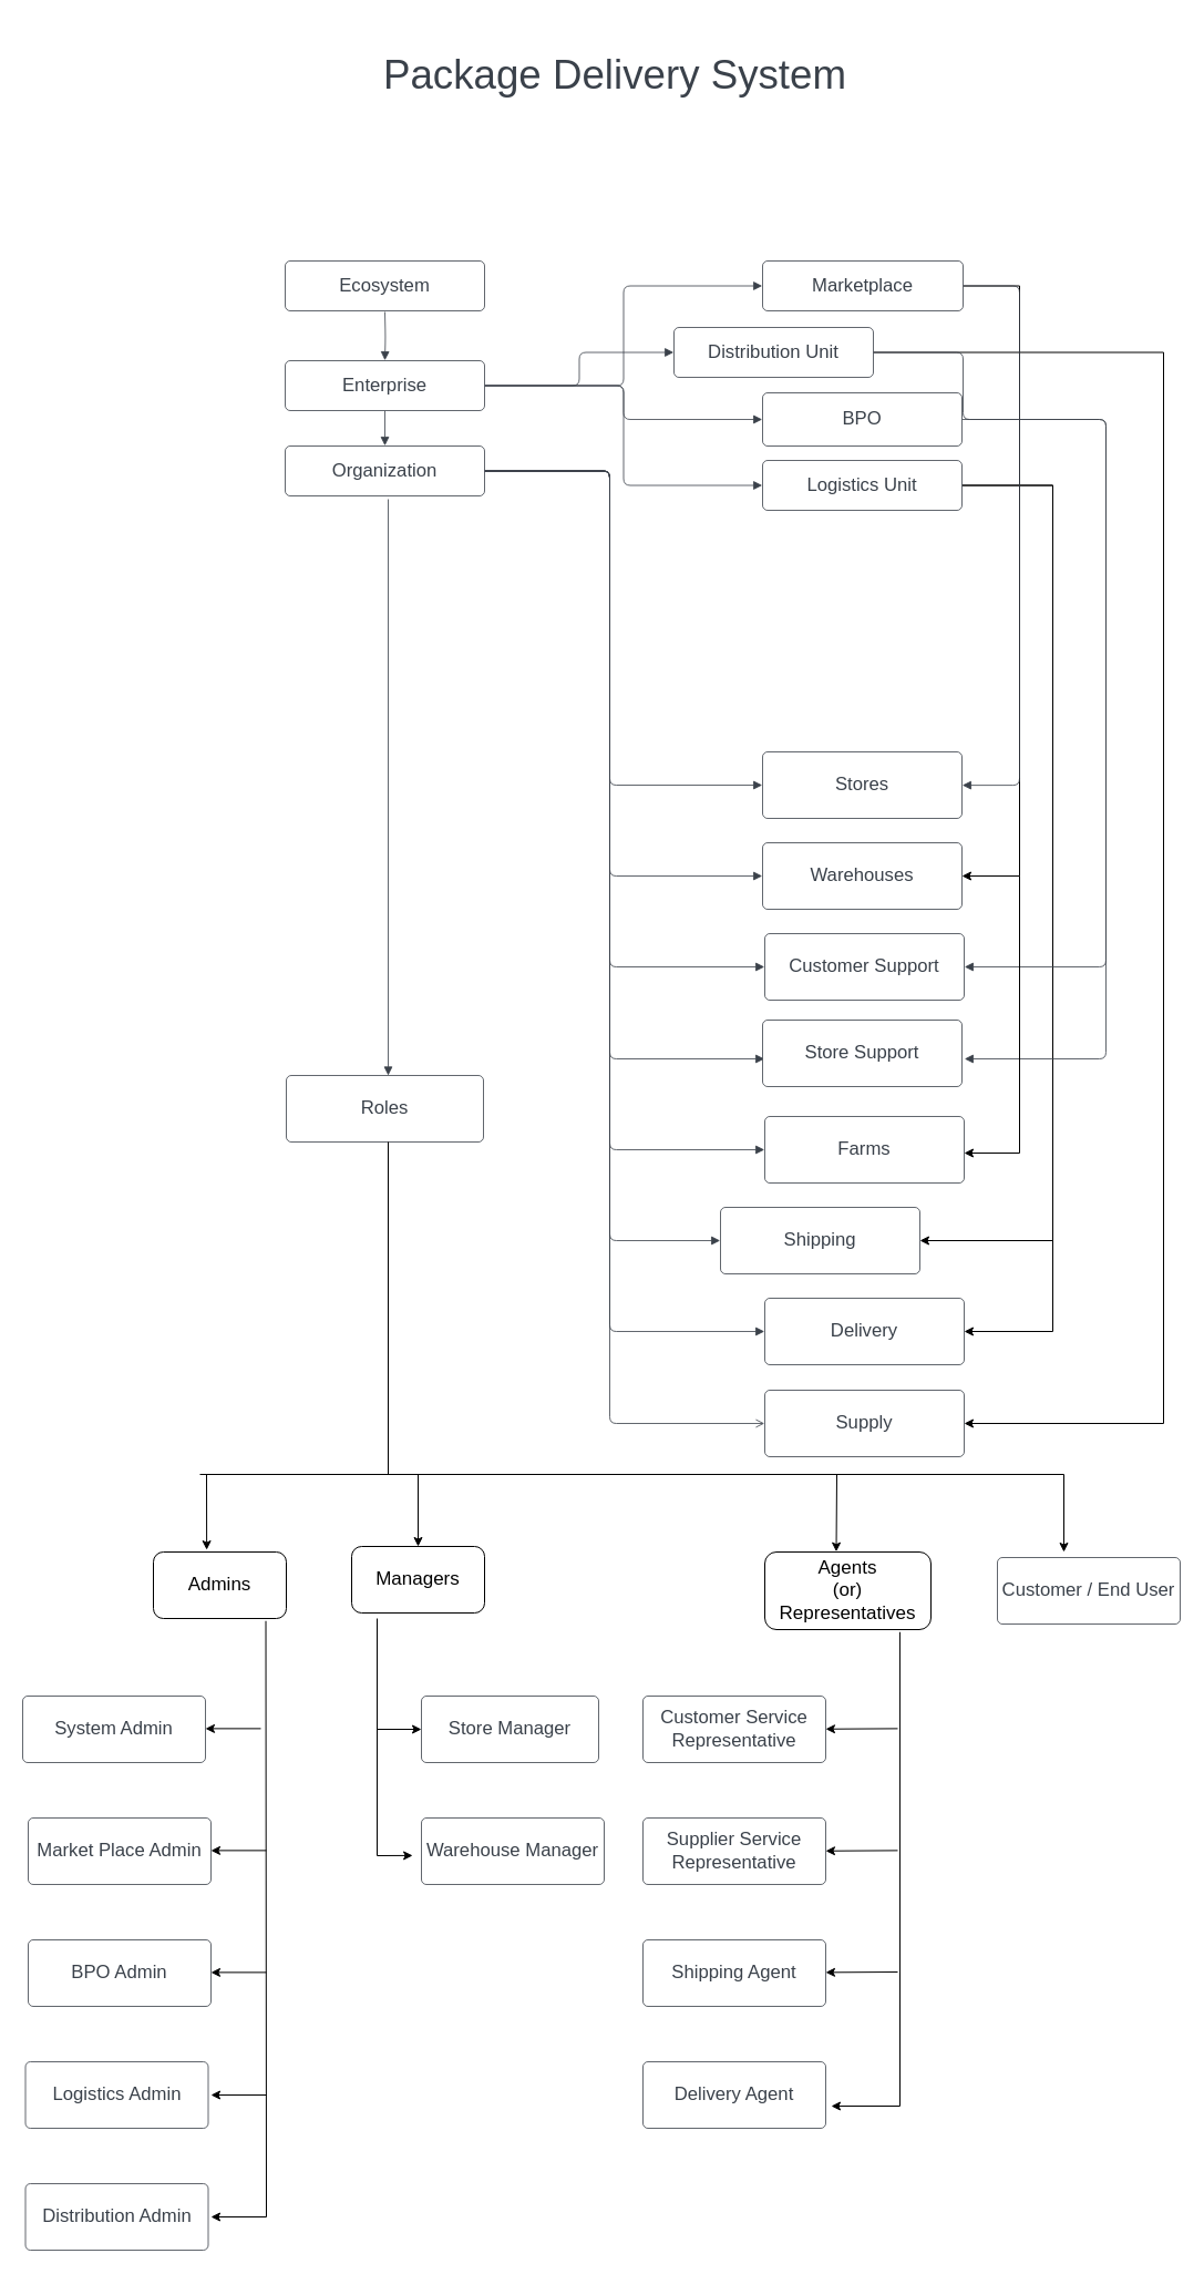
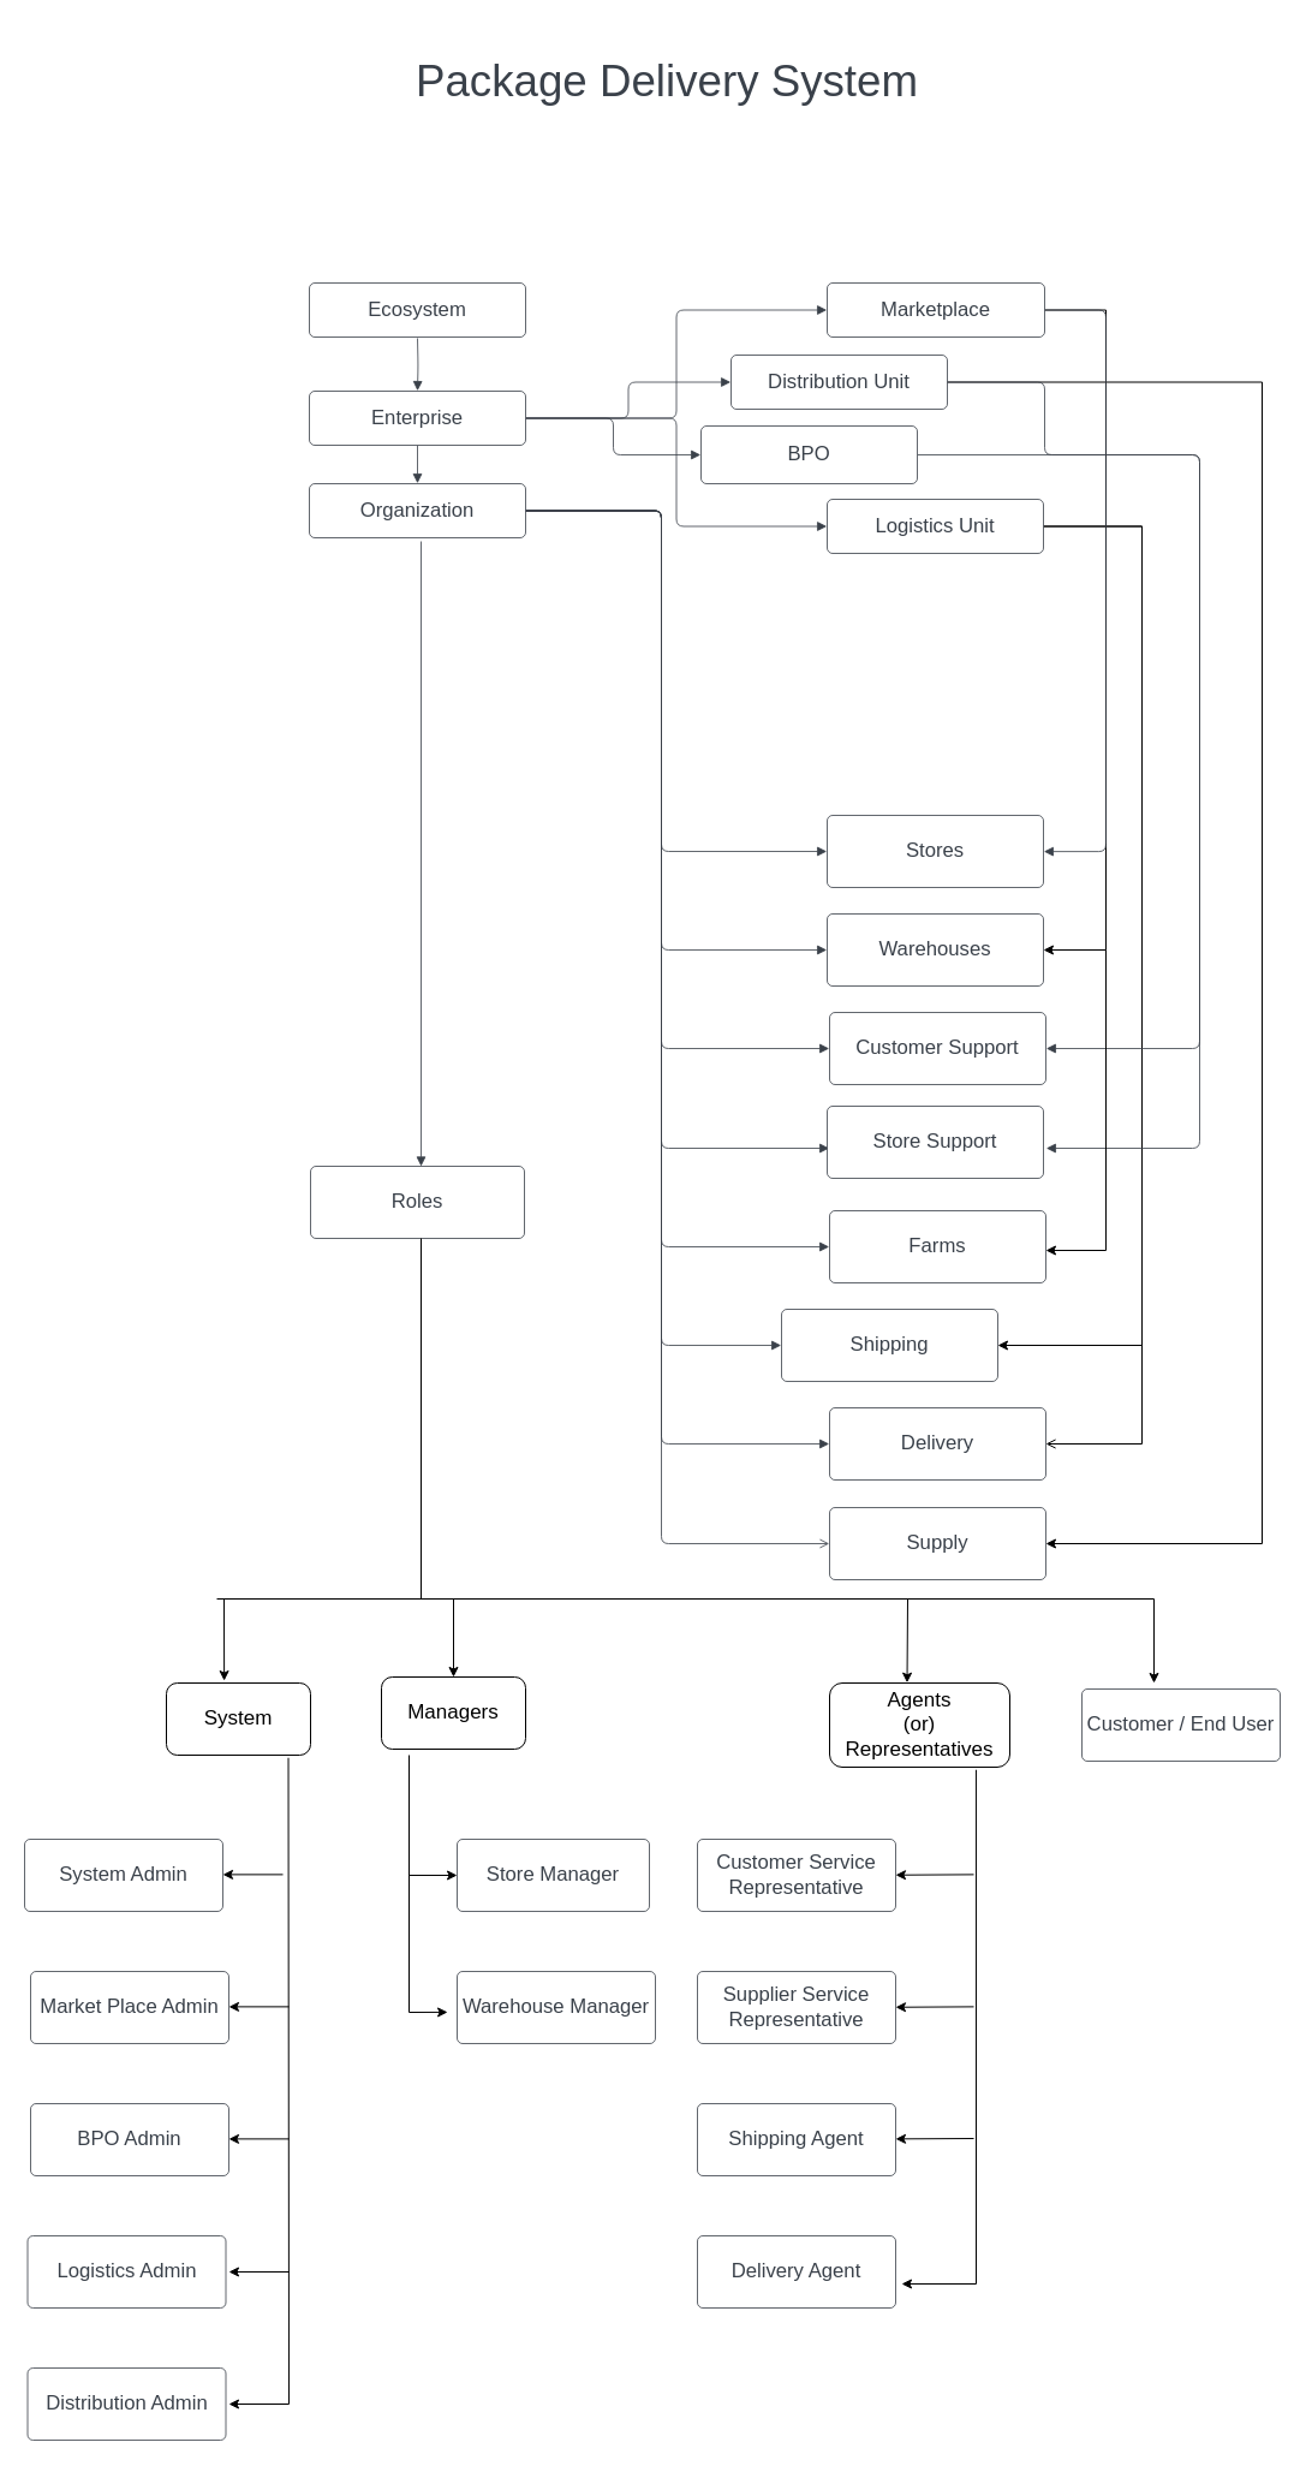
- <mxCell id="7" value="BPO" style="html=1;overflow=block;blockSpacing=1;whiteSpace=wrap;fontSize=16.7;fontColor=#3a414a;spacing=3.8;strokeColor=#3a414a;strokeOpacity=100;rounded=1;absoluteArcSize=1;arcSize=9;strokeWidth=0.8;" parent="1" vertex="1"><mxGeometry x="688" y="354" width="180" height="48" as="geometry" /></mxCell>
+ <mxCell id="7" value="BPO" style="html=1;overflow=block;blockSpacing=1;whiteSpace=wrap;fontSize=16.7;fontColor=#3a414a;spacing=3.8;strokeColor=#3a414a;strokeOpacity=100;rounded=1;absoluteArcSize=1;arcSize=9;strokeWidth=0.8;" parent="1" vertex="1"><mxGeometry x="583" y="354" width="180" height="48" as="geometry" /></mxCell>
- <mxCell id="9" style="edgeStyle=orthogonalEdgeStyle;rounded=0;orthogonalLoop=1;jettySize=auto;html=1;exitX=1;exitY=0.5;exitDx=0;exitDy=0;entryX=1;entryY=0.5;entryDx=0;entryDy=0;" parent="1" source="10" target="17" edge="1"><mxGeometry relative="1" as="geometry"><Array as="points"><mxPoint x="950" y="438" /><mxPoint x="950" y="1201" /></Array></mxGeometry></mxCell>
+ <mxCell id="9" style="edgeStyle=orthogonalEdgeStyle;rounded=0;orthogonalLoop=1;jettySize=auto;html=1;exitX=1;exitY=0.5;exitDx=0;exitDy=0;entryX=1;entryY=0.5;entryDx=0;entryDy=0;endArrow=open;" parent="1" source="10" target="17" edge="1"><mxGeometry relative="1" as="geometry"><Array as="points"><mxPoint x="950" y="438" /><mxPoint x="950" y="1201" /></Array></mxGeometry></mxCell>
- <mxCell id="55" value="&lt;font style=&quot;font-size: 17px;&quot;&gt;Admins&lt;/font&gt;" style="rounded=1;whiteSpace=wrap;html=1;" parent="1" vertex="1"><mxGeometry x="138" y="1400" width="120" height="60" as="geometry" /></mxCell>
+ <mxCell id="55" value="&lt;font style=&quot;font-size: 17px;&quot;&gt;System&lt;/font&gt;" style="rounded=1;whiteSpace=wrap;html=1;" parent="1" vertex="1"><mxGeometry x="138" y="1400" width="120" height="60" as="geometry" /></mxCell>
